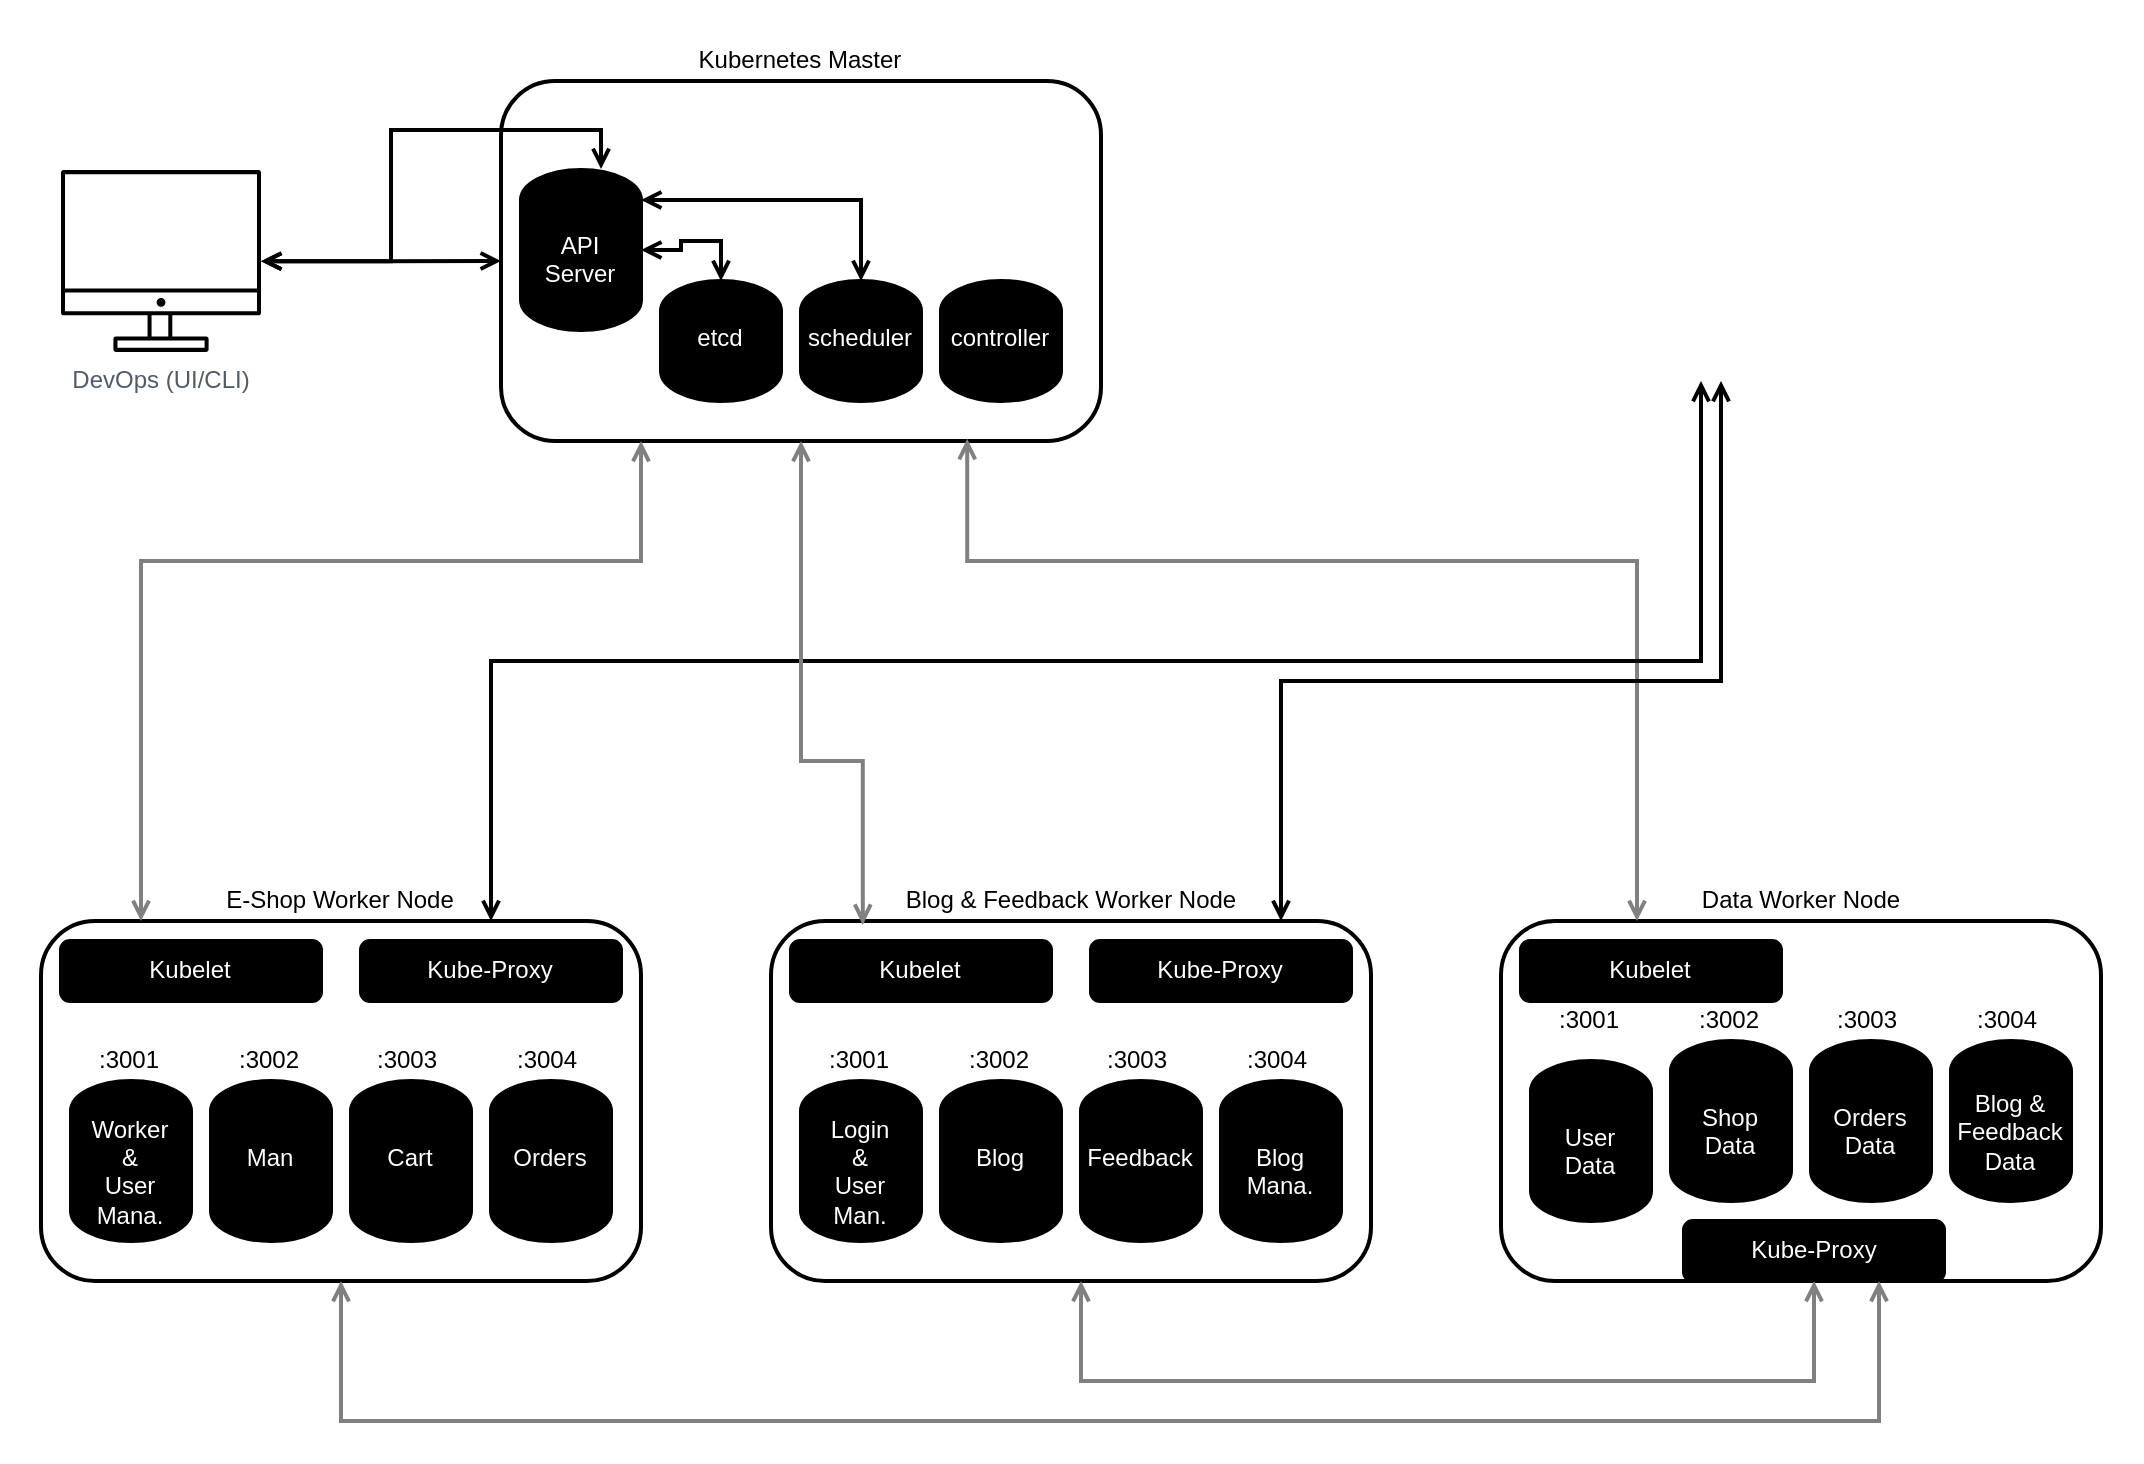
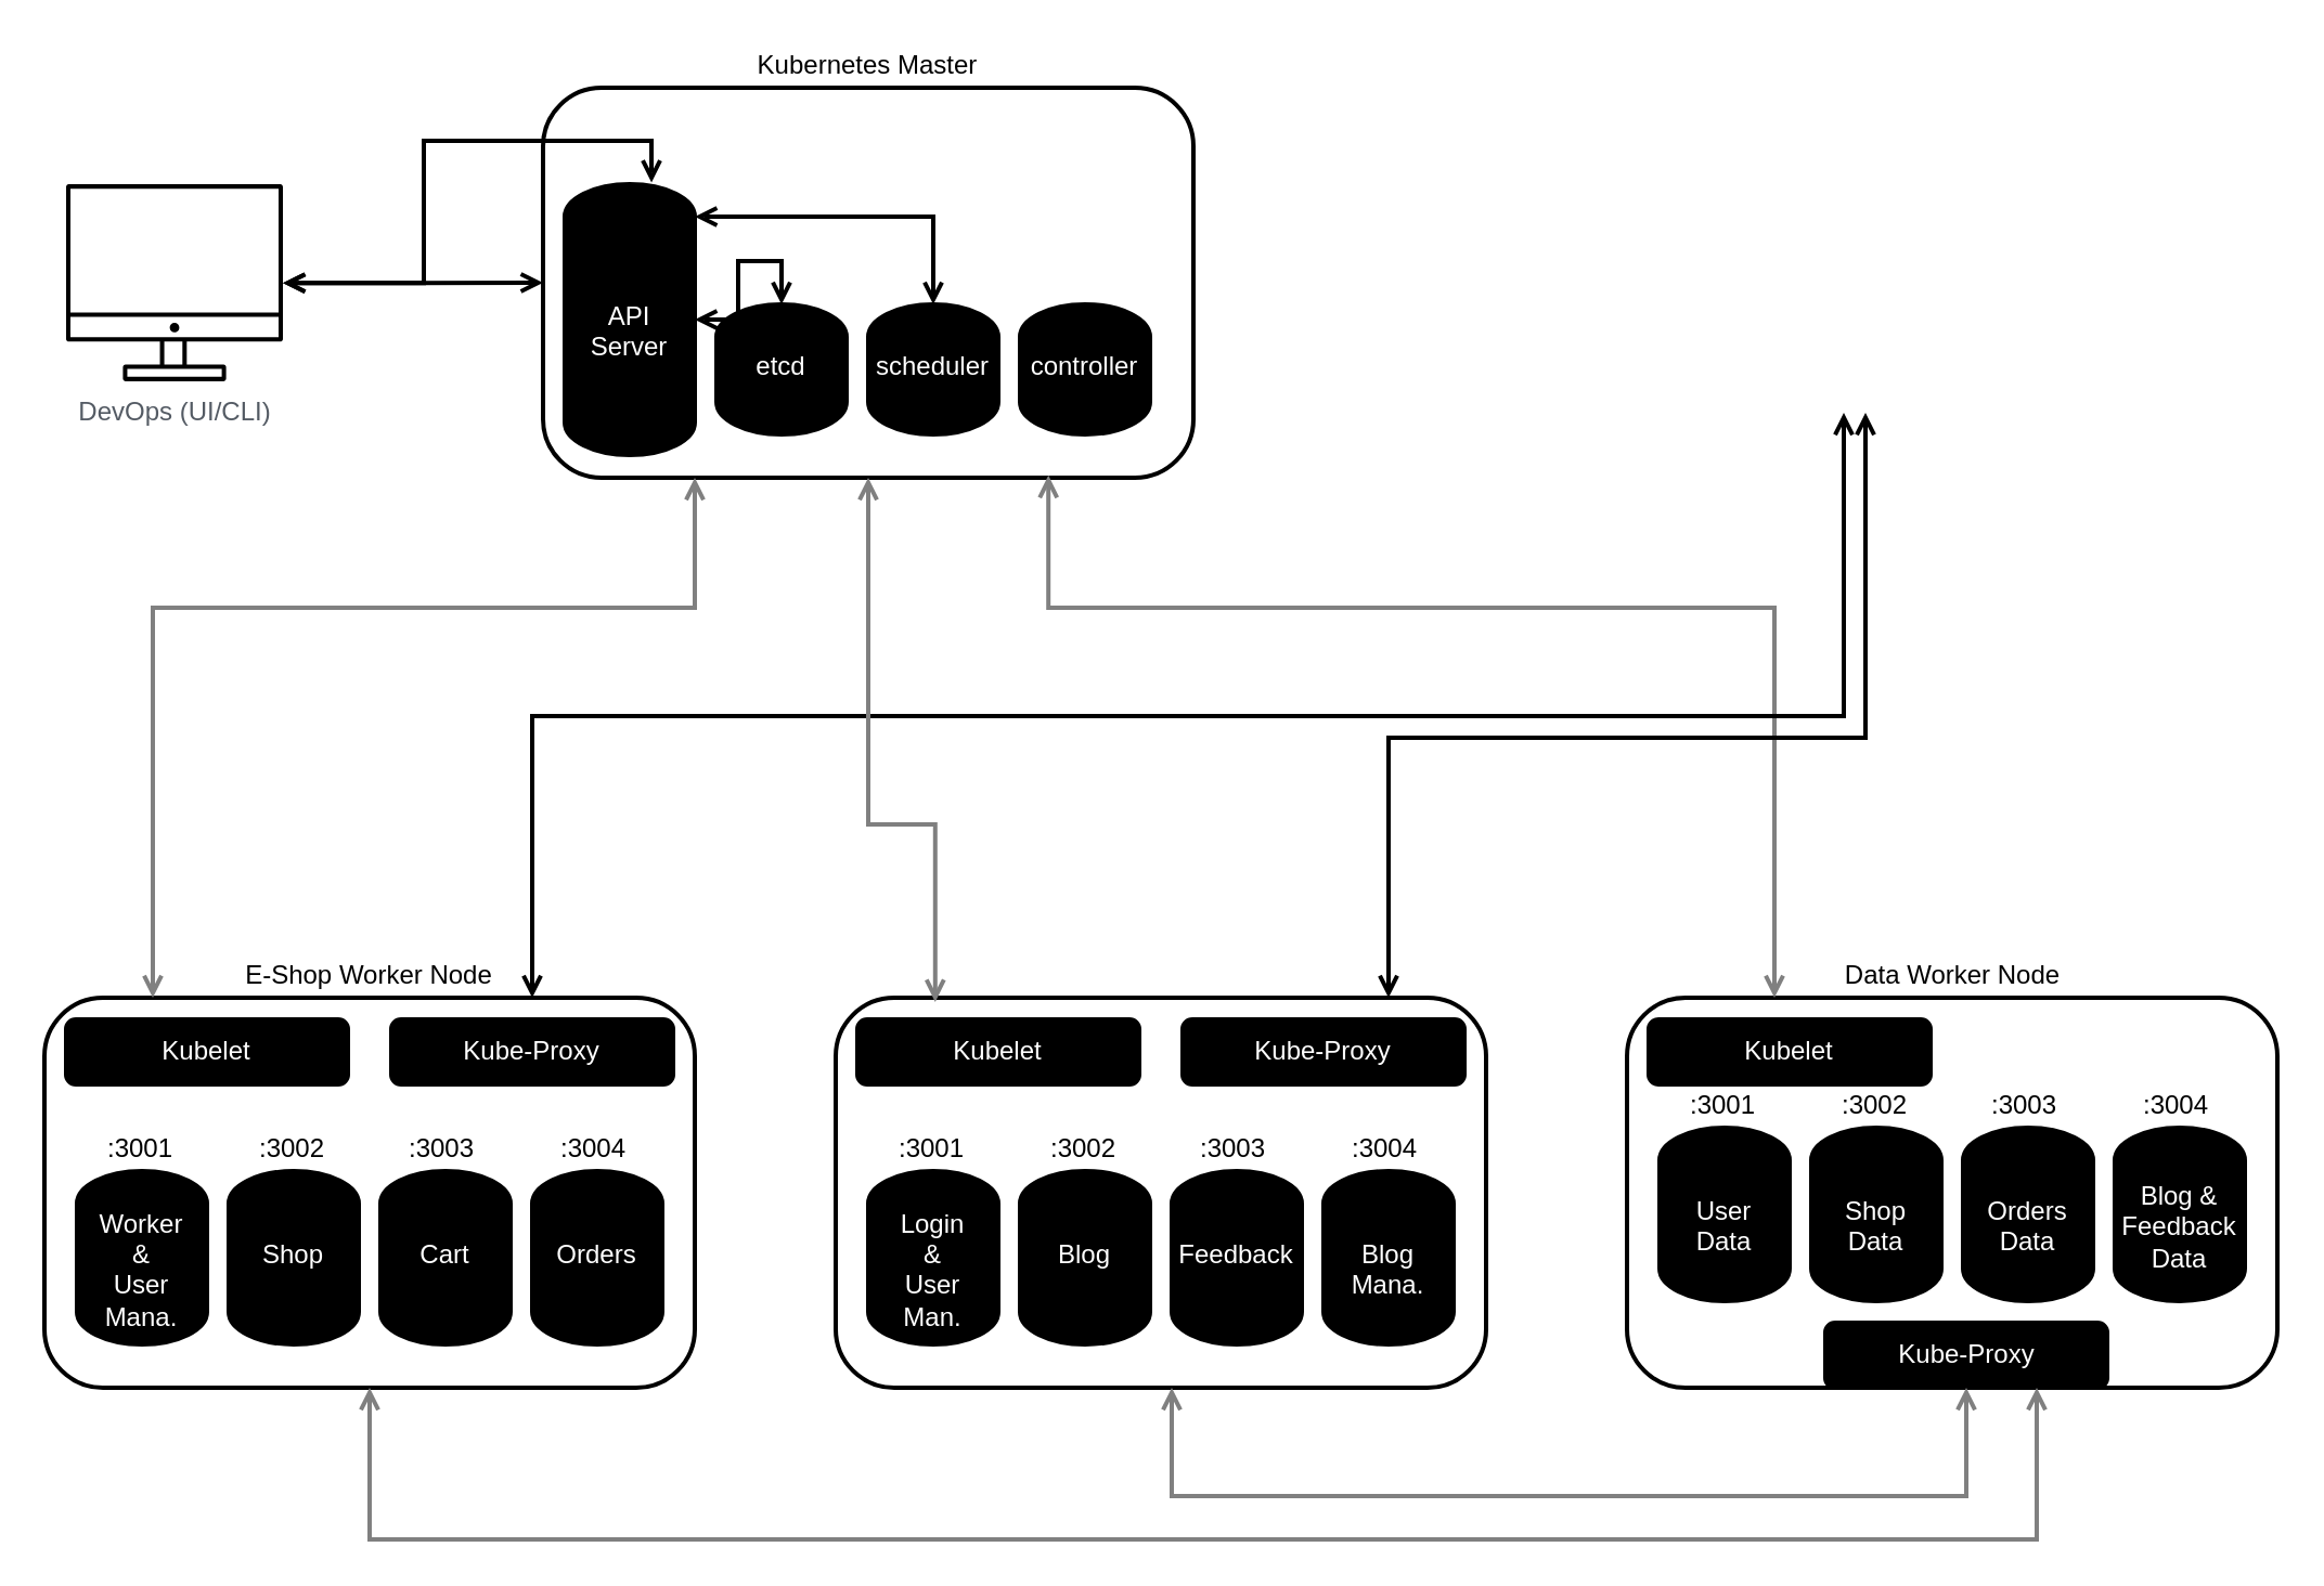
- <mxCell id="6" value="&lt;font color=&quot;#ffffff&quot;&gt;API&lt;br&gt;Server&lt;br&gt;&lt;br&gt;&lt;/font&gt;" style="shape=cylinder3;whiteSpace=wrap;html=1;boundedLbl=1;backgroundOutline=1;size=15;strokeWidth=2;fillColor=#000000;" vertex="1" parent="1"><mxGeometry x="260" y="84.5" width="60" height="80" as="geometry" /></mxCell>
+ <mxCell id="6" value="&lt;font color=&quot;#ffffff&quot;&gt;API&lt;br&gt;Server&lt;br&gt;&lt;br&gt;&lt;/font&gt;" style="shape=cylinder3;whiteSpace=wrap;html=1;boundedLbl=1;backgroundOutline=1;size=15;strokeWidth=2;fillColor=#000000;" vertex="1" parent="1"><mxGeometry x="260" y="84.5" width="60" height="125" as="geometry" /></mxCell>
- <mxCell id="26" value="Blog &amp;amp; Feedback Worker Node" style="text;html=1;strokeColor=none;fillColor=none;align=center;verticalAlign=middle;whiteSpace=wrap;rounded=0;" vertex="1" parent="1"><mxGeometry x="432.5" y="440" width="205" height="20" as="geometry" /></mxCell>
- <mxCell id="41" value="&lt;font color=&quot;#ffffff&quot;&gt;User&lt;br&gt;Data&lt;br&gt;&lt;br&gt;&lt;/font&gt;" style="shape=cylinder3;whiteSpace=wrap;html=1;boundedLbl=1;backgroundOutline=1;size=15;strokeWidth=2;fillColor=#000000;" vertex="1" parent="1"><mxGeometry x="765" y="530" width="60" height="80" as="geometry" /></mxCell>
+ <mxCell id="41" value="&lt;font color=&quot;#ffffff&quot;&gt;User&lt;br&gt;Data&lt;br&gt;&lt;br&gt;&lt;/font&gt;" style="shape=cylinder3;whiteSpace=wrap;html=1;boundedLbl=1;backgroundOutline=1;size=15;strokeWidth=2;fillColor=#000000;" vertex="1" parent="1"><mxGeometry x="765" y="520" width="60" height="80" as="geometry" /></mxCell>
- <mxCell id="18" value="&lt;font color=&quot;#ffffff&quot;&gt;Man&lt;br&gt;&lt;br&gt;&lt;br&gt;&lt;/font&gt;" style="shape=cylinder3;whiteSpace=wrap;html=1;boundedLbl=1;backgroundOutline=1;size=15;strokeWidth=2;fillColor=#000000;" vertex="1" parent="1"><mxGeometry x="105" y="540" width="60" height="80" as="geometry" /></mxCell>
+ <mxCell id="18" value="&lt;font color=&quot;#ffffff&quot;&gt;Shop&lt;br&gt;&lt;br&gt;&lt;br&gt;&lt;/font&gt;" style="shape=cylinder3;whiteSpace=wrap;html=1;boundedLbl=1;backgroundOutline=1;size=15;strokeWidth=2;fillColor=#000000;" vertex="1" parent="1"><mxGeometry x="105" y="540" width="60" height="80" as="geometry" /></mxCell>
